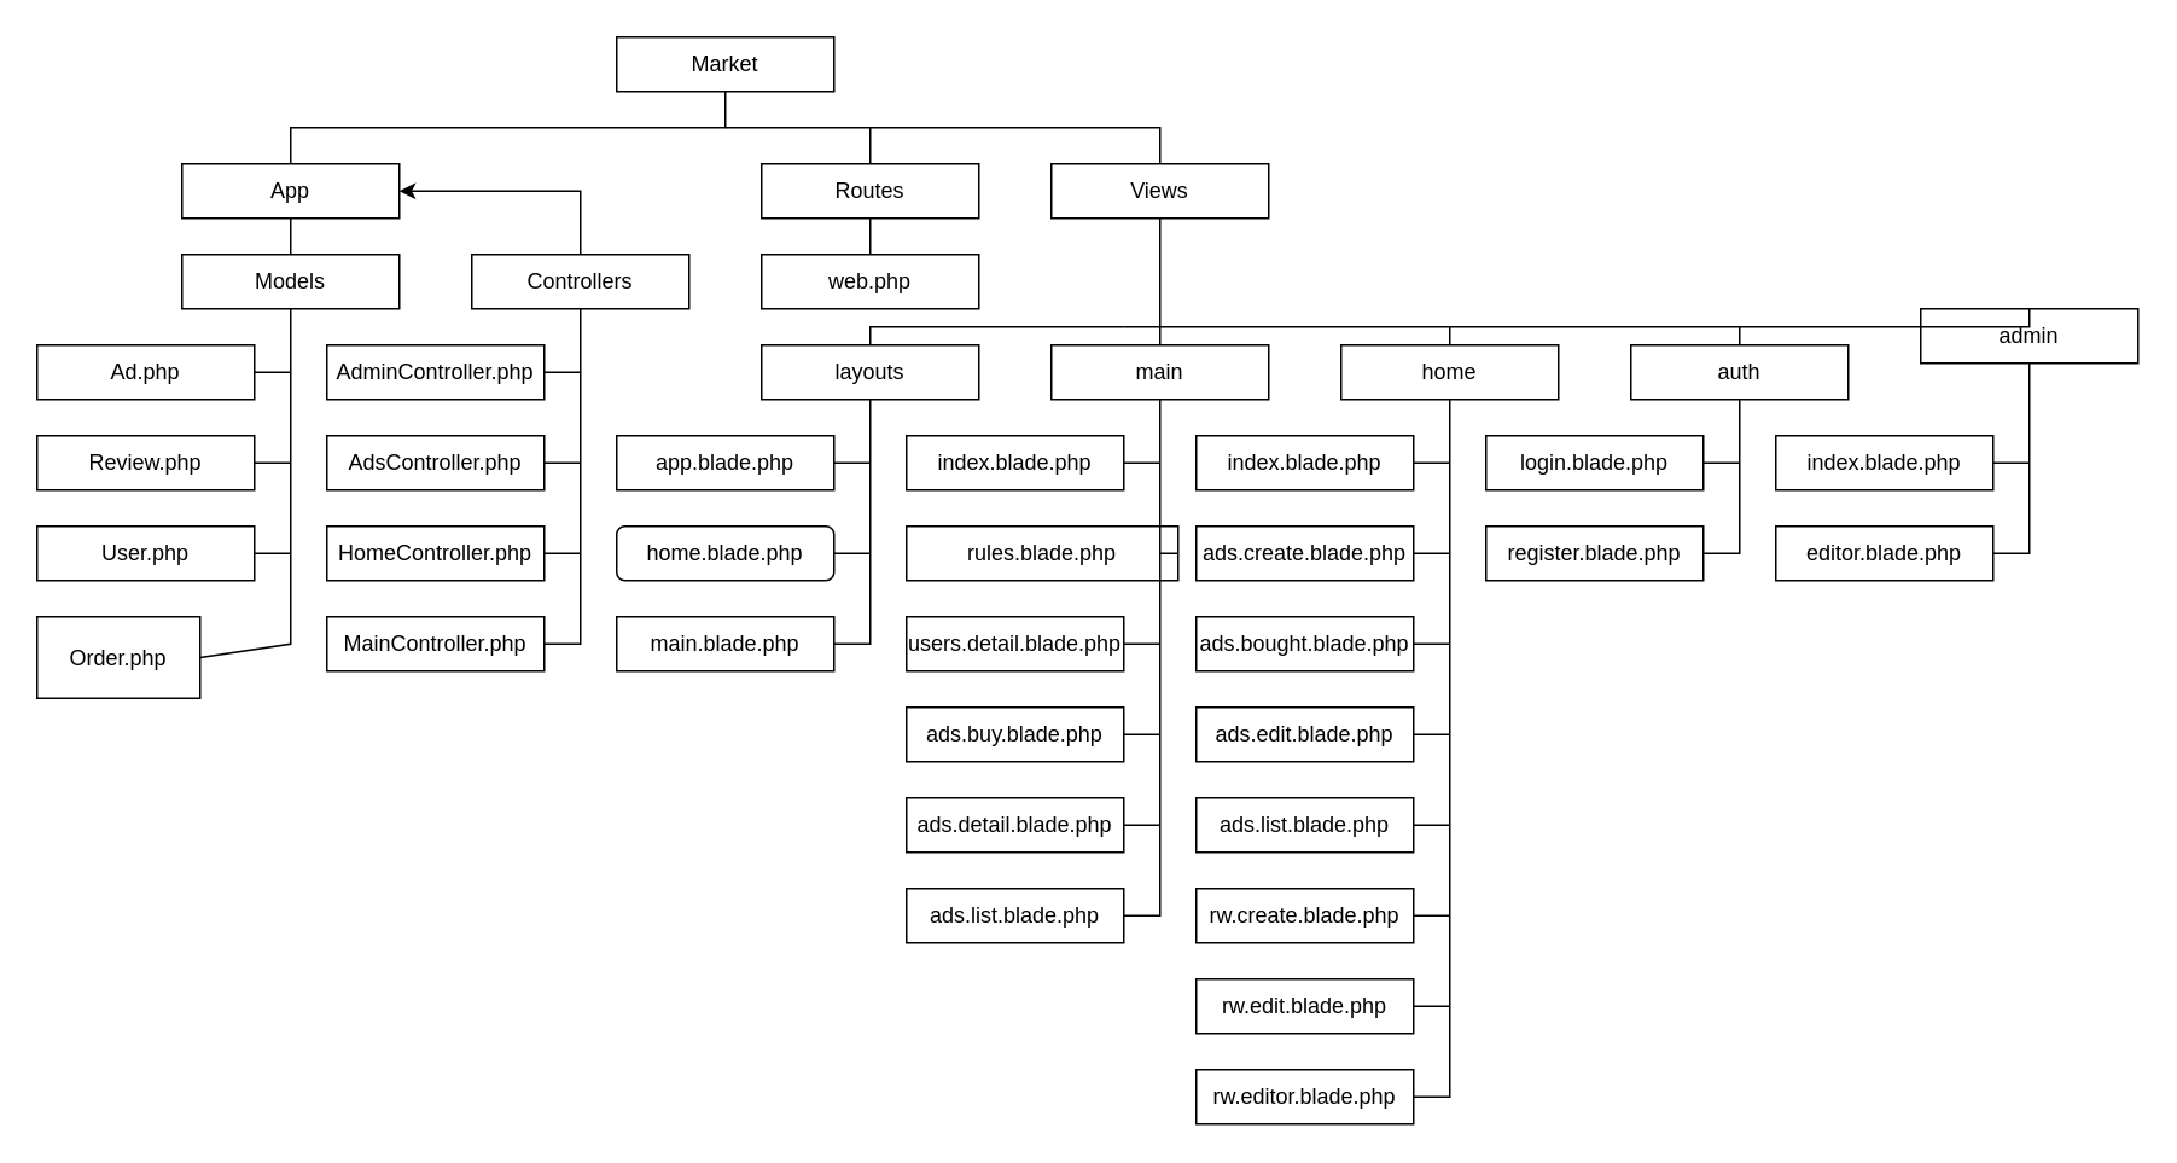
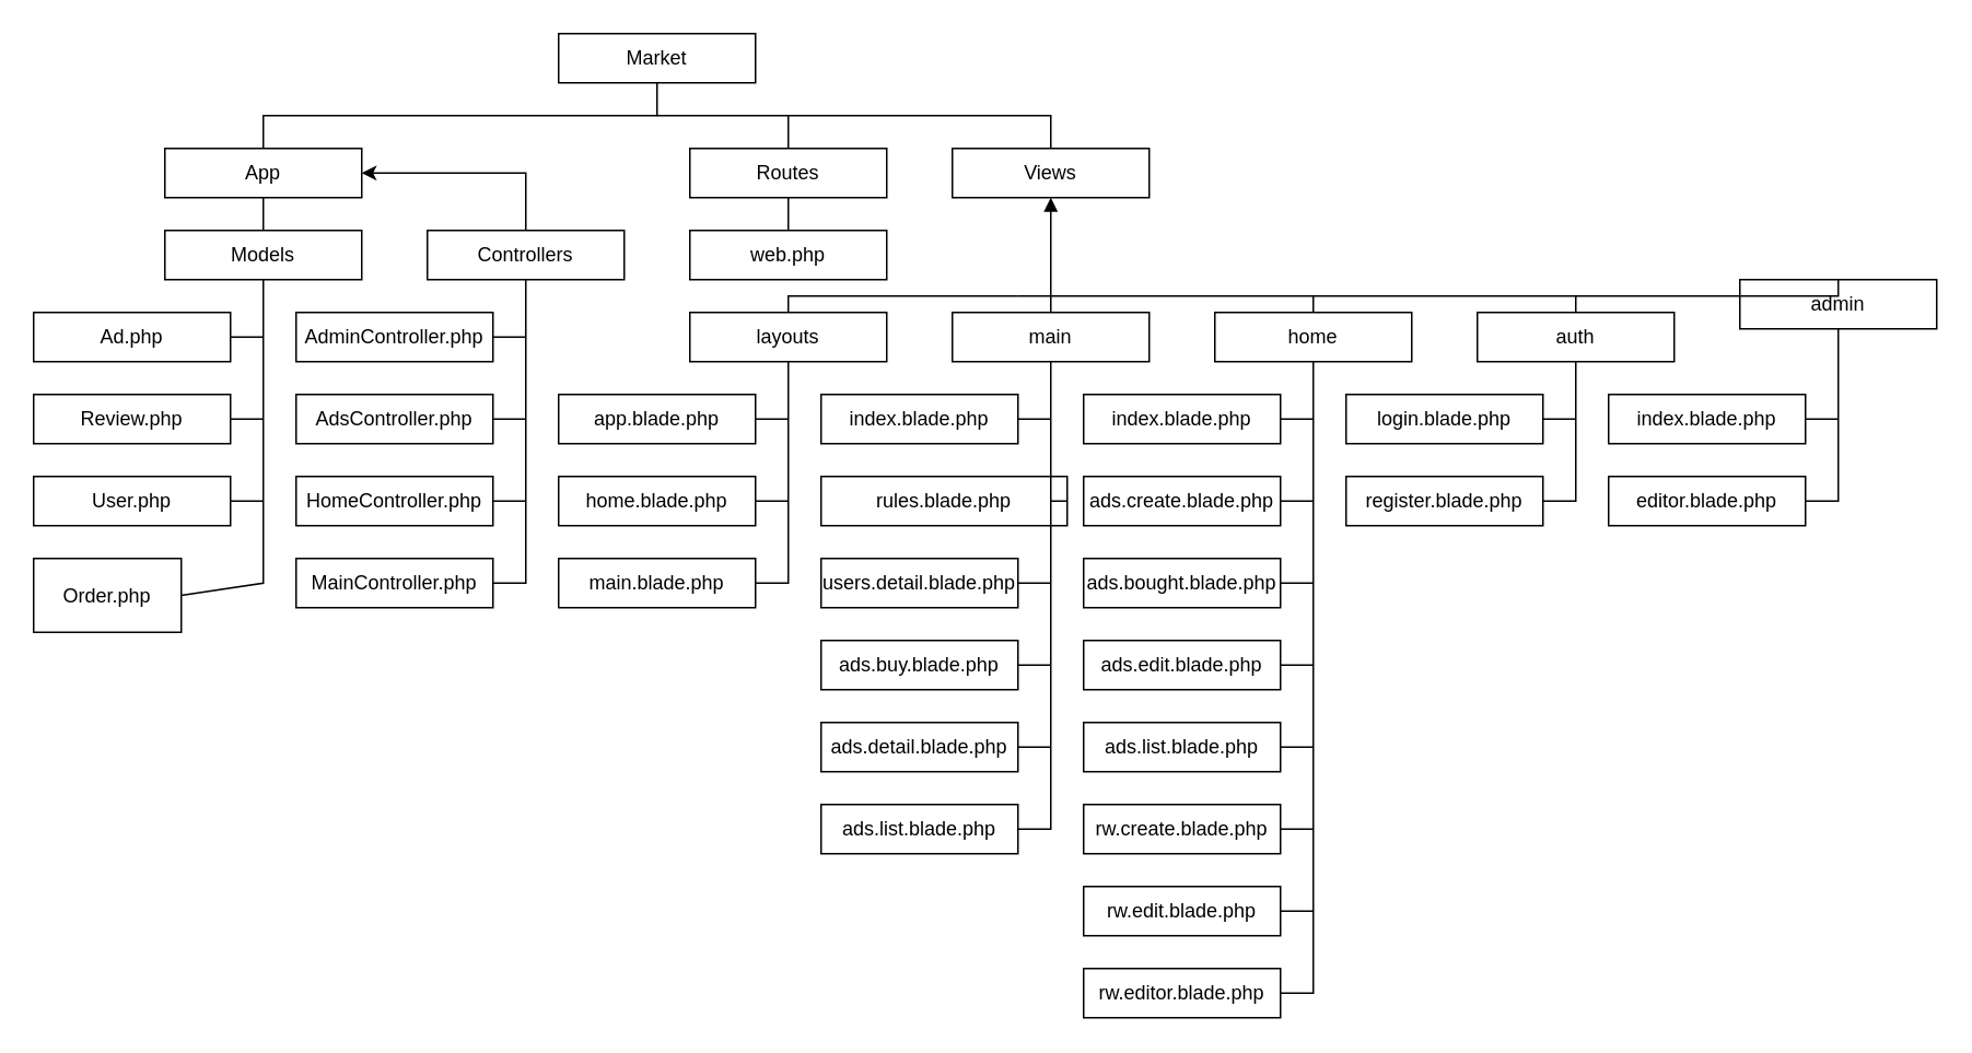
- <mxCell id="38" value="" style="endArrow=none;html=1;rounded=0;exitX=0.5;exitY=0;exitDx=0;exitDy=0;entryX=0.5;entryY=1;entryDx=0;entryDy=0;" edge="1" parent="1" source="16" target="8"><mxGeometry width="50" height="50" relative="1" as="geometry"><mxPoint x="750" y="150" as="sourcePoint" /><mxPoint x="800" y="100" as="targetPoint" /></mxGeometry></mxCell>
+ <mxCell id="38" value="" style="endArrow=block;html=1;rounded=0;exitX=0.5;exitY=0;exitDx=0;exitDy=0;entryX=0.5;entryY=1;entryDx=0;entryDy=0;" edge="1" parent="1" source="16" target="8"><mxGeometry width="50" height="50" relative="1" as="geometry"><mxPoint x="750" y="150" as="sourcePoint" /><mxPoint x="800" y="100" as="targetPoint" /></mxGeometry></mxCell>
- <mxCell id="21" value="home.blade.php" style="whiteSpace=wrap;html=1;rounded=1;" vertex="1" parent="1"><mxGeometry x="340" y="290" width="120" height="30" as="geometry" /></mxCell>
+ <mxCell id="21" value="home.blade.php" style="rounded=0;whiteSpace=wrap;html=1;" vertex="1" parent="1"><mxGeometry x="340" y="290" width="120" height="30" as="geometry" /></mxCell>
